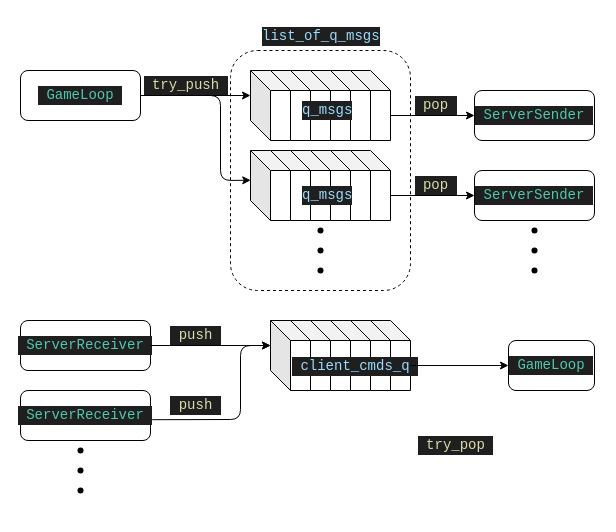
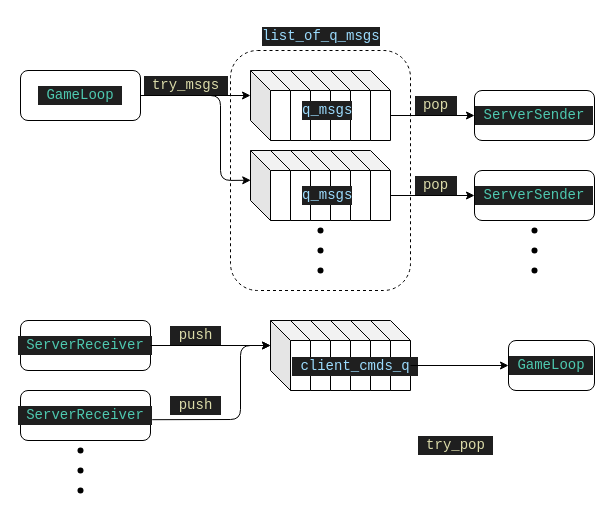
- <mxCell id="26" value="&lt;div style=&quot;color: rgb(204, 204, 204); background-color: rgb(31, 31, 31); font-family: Consolas, &amp;quot;Courier New&amp;quot;, monospace; font-size: 14px; line-height: 19px;&quot;&gt;&lt;span style=&quot;color: #dcdcaa;&quot;&gt;&amp;nbsp;try_push&amp;nbsp;&lt;/span&gt;&lt;/div&gt;" style="text;html=1;align=center;verticalAlign=middle;resizable=0;points=[];autosize=1;strokeColor=none;fillColor=none;" parent="1" vertex="1"><mxGeometry x="135" y="70" width="100" height="30" as="geometry" /></mxCell>
+ <mxCell id="26" value="&lt;div style=&quot;color: rgb(204, 204, 204); background-color: rgb(31, 31, 31); font-family: Consolas, &amp;quot;Courier New&amp;quot;, monospace; font-size: 14px; line-height: 19px;&quot;&gt;&lt;span style=&quot;color: #dcdcaa;&quot;&gt;&amp;nbsp;try_msgs&amp;nbsp;&lt;/span&gt;&lt;/div&gt;" style="text;html=1;align=center;verticalAlign=middle;resizable=0;points=[];autosize=1;strokeColor=none;fillColor=none;" parent="1" vertex="1"><mxGeometry x="135" y="70" width="100" height="30" as="geometry" /></mxCell>
